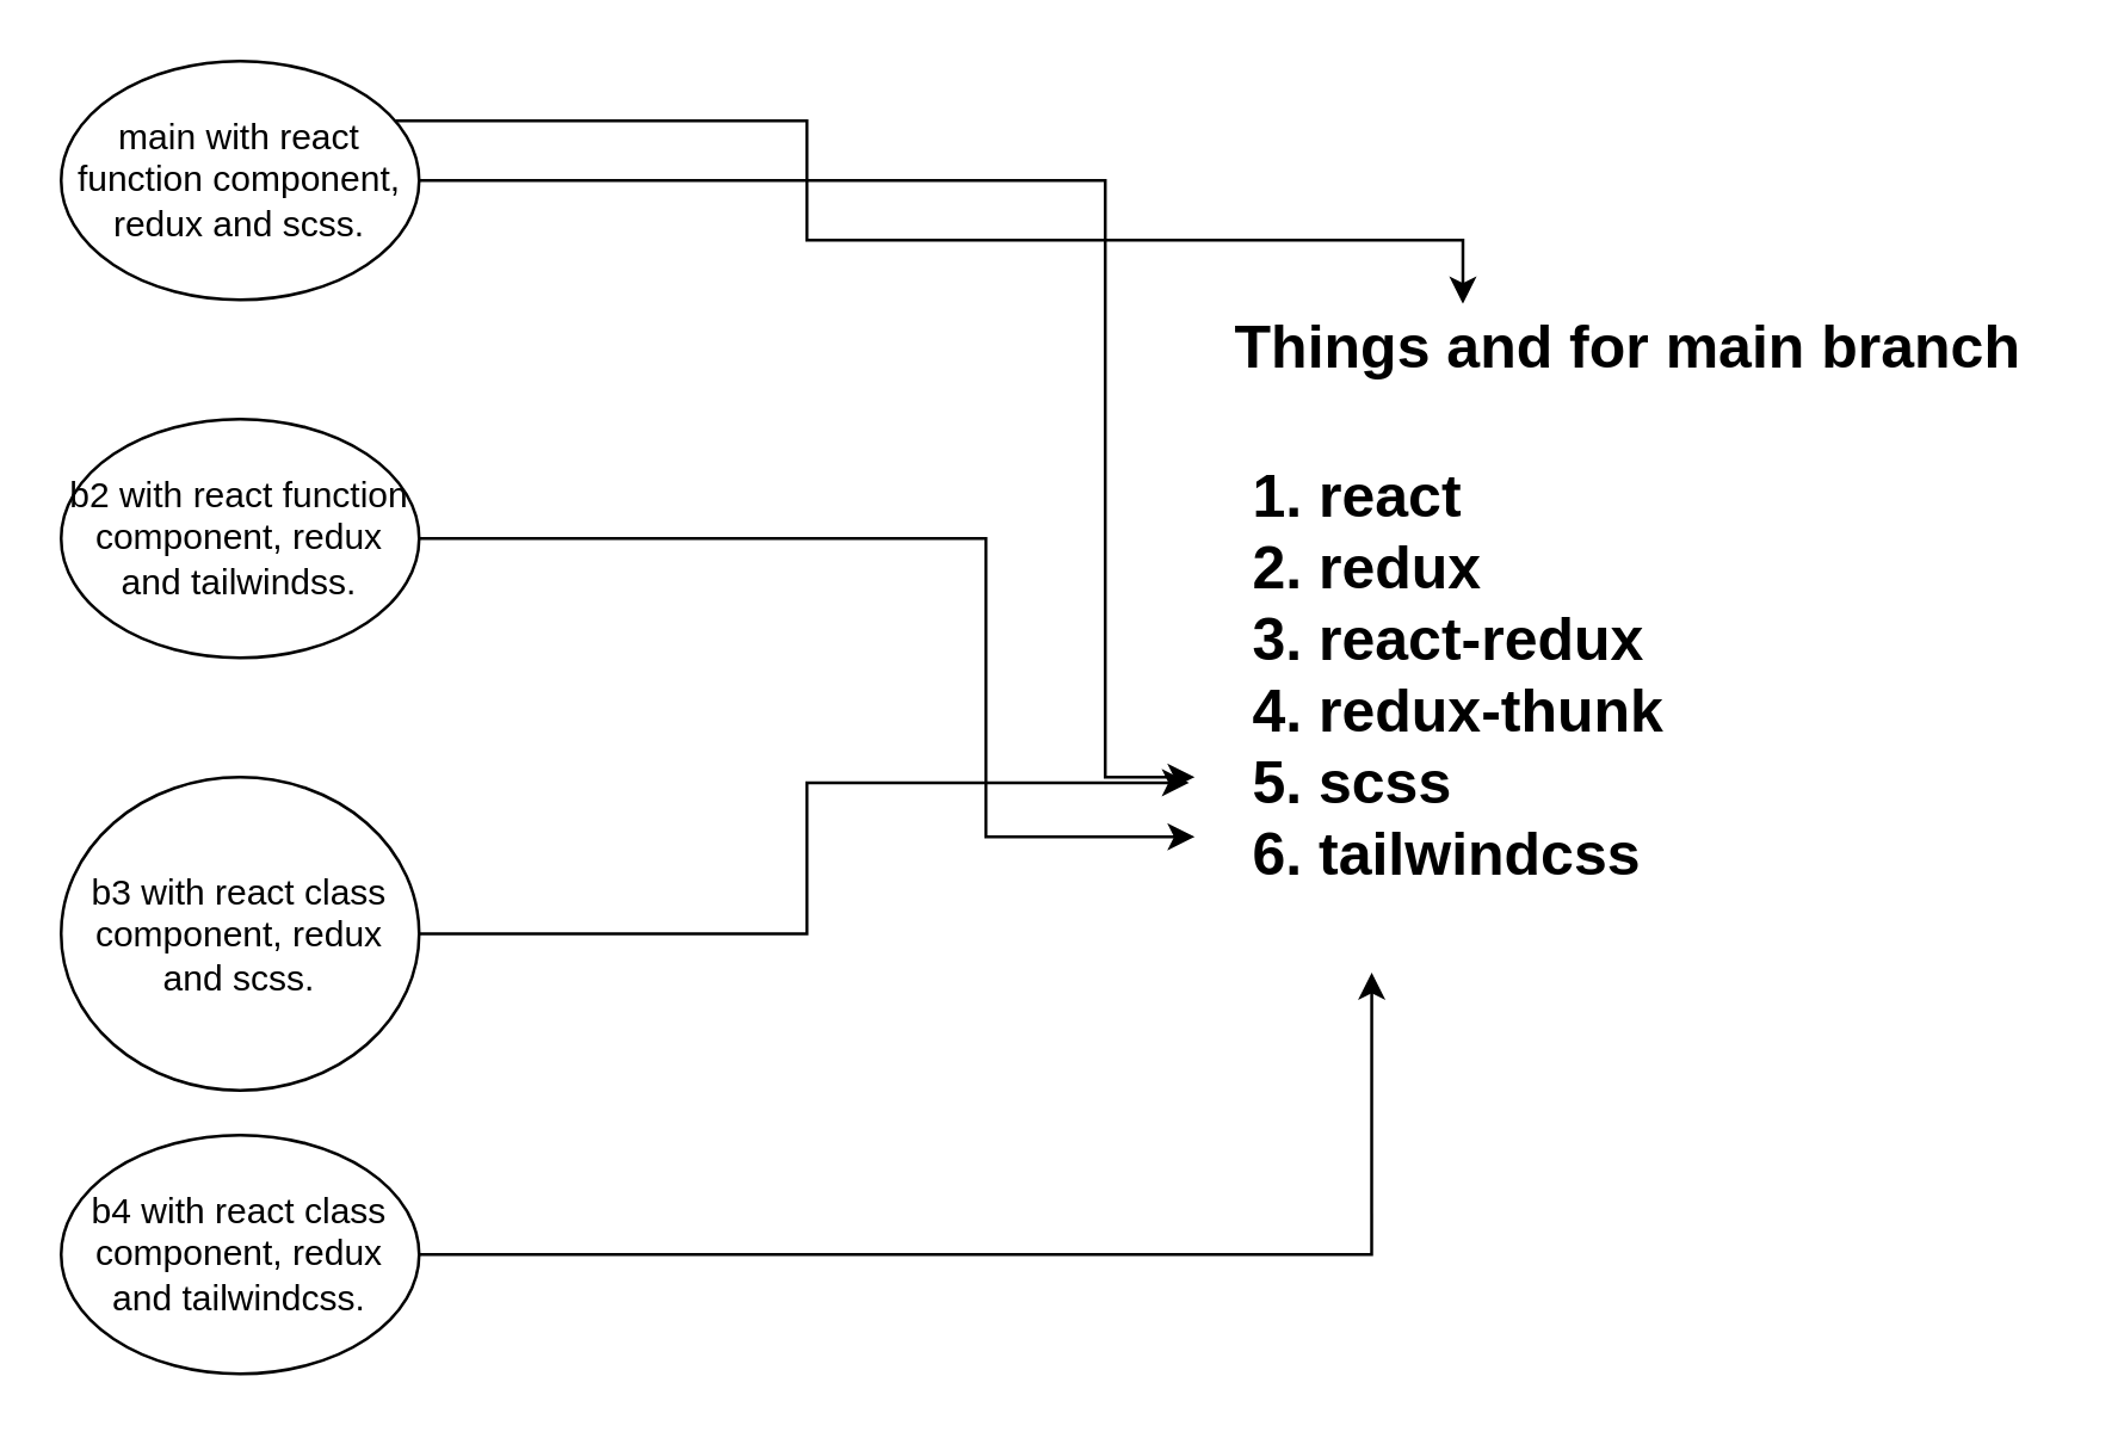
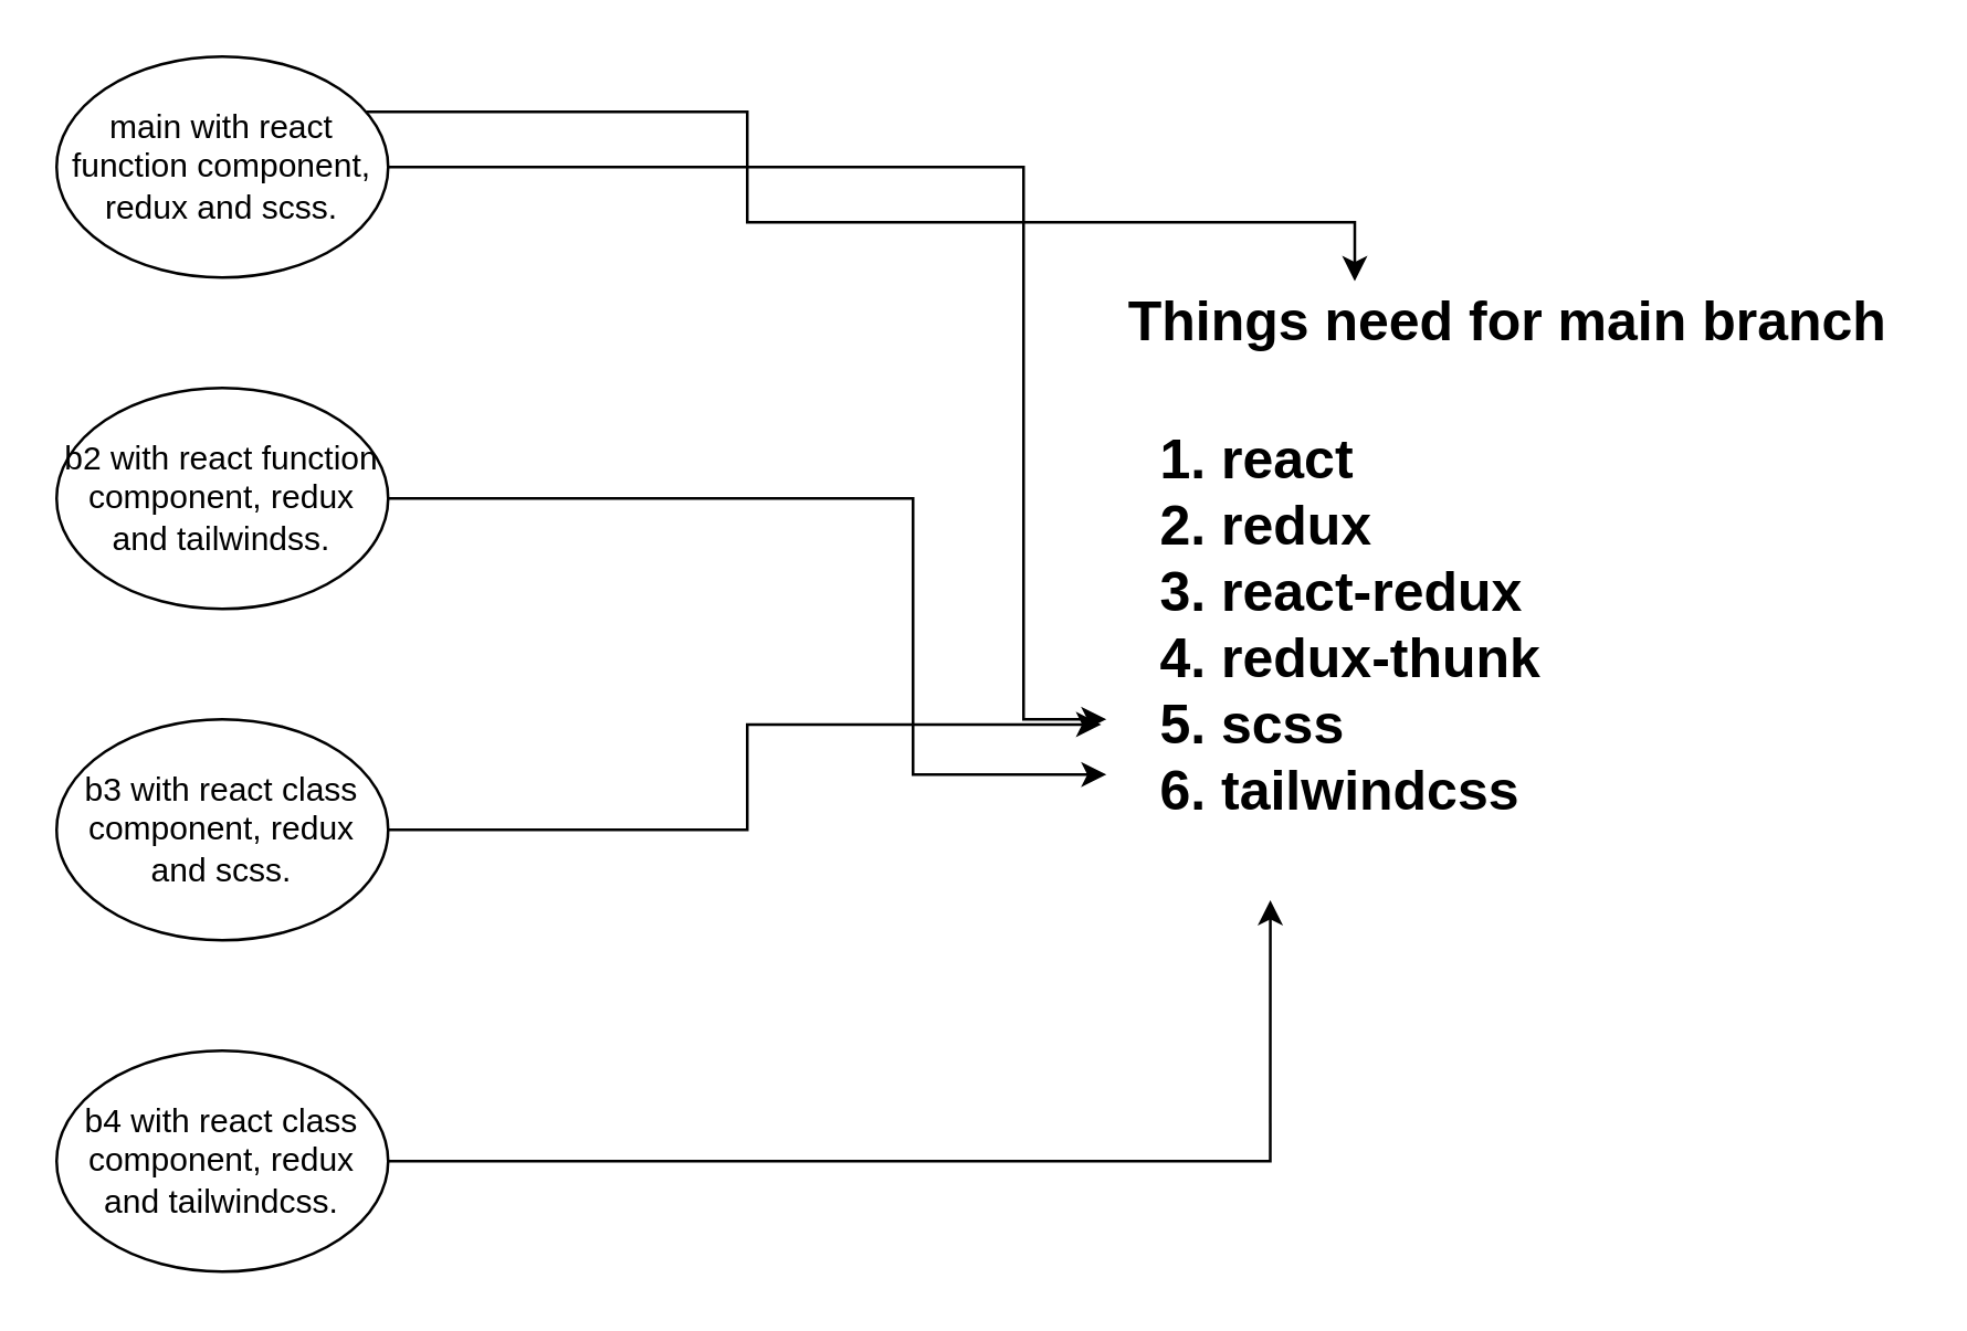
- <mxCell id="11" value="&lt;div style=&quot;font-size: 20px;&quot;&gt;Things and for main branch&lt;/div&gt;" style="text;html=1;align=center;verticalAlign=middle;resizable=0;points=[];autosize=1;strokeColor=none;fillColor=none;strokeWidth=5;fontStyle=1;fontSize=20;" parent="1" vertex="1"><mxGeometry x="400" y="100" width="290" height="30" as="geometry" /></mxCell>
+ <mxCell id="11" value="&lt;div style=&quot;font-size: 20px;&quot;&gt;Things need for main branch&lt;/div&gt;" style="text;html=1;align=center;verticalAlign=middle;resizable=0;points=[];autosize=1;strokeColor=none;fillColor=none;strokeWidth=5;fontStyle=1;fontSize=20;" parent="1" vertex="1"><mxGeometry x="400" y="100" width="290" height="30" as="geometry" /></mxCell>
- <mxCell id="8" value="b3 with react class component, redux and scss." style="ellipse;whiteSpace=wrap;html=1;" parent="1" vertex="1"><mxGeometry x="20" y="260" width="120" height="105" as="geometry" /></mxCell>
+ <mxCell id="8" value="b3 with react class component, redux and scss." style="ellipse;whiteSpace=wrap;html=1;" parent="1" vertex="1"><mxGeometry x="20" y="260" width="120" height="80" as="geometry" /></mxCell>
